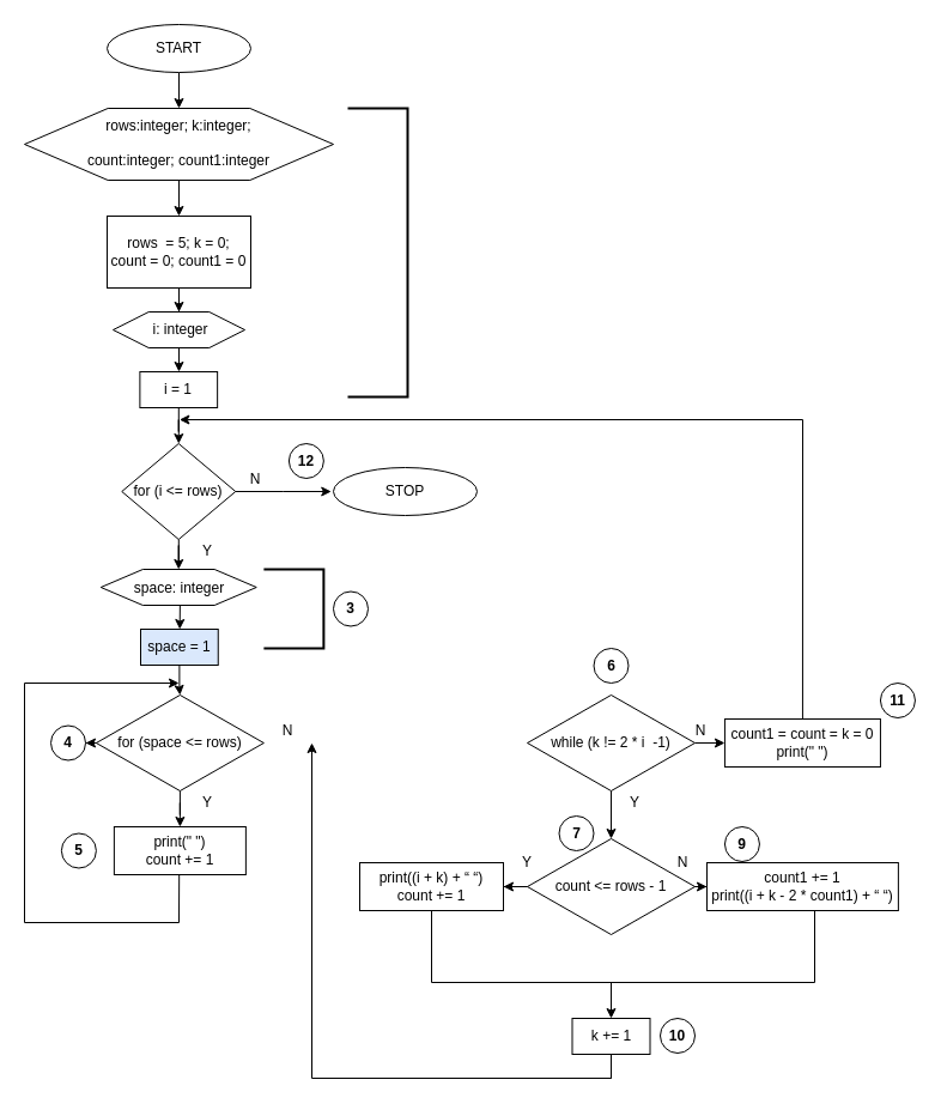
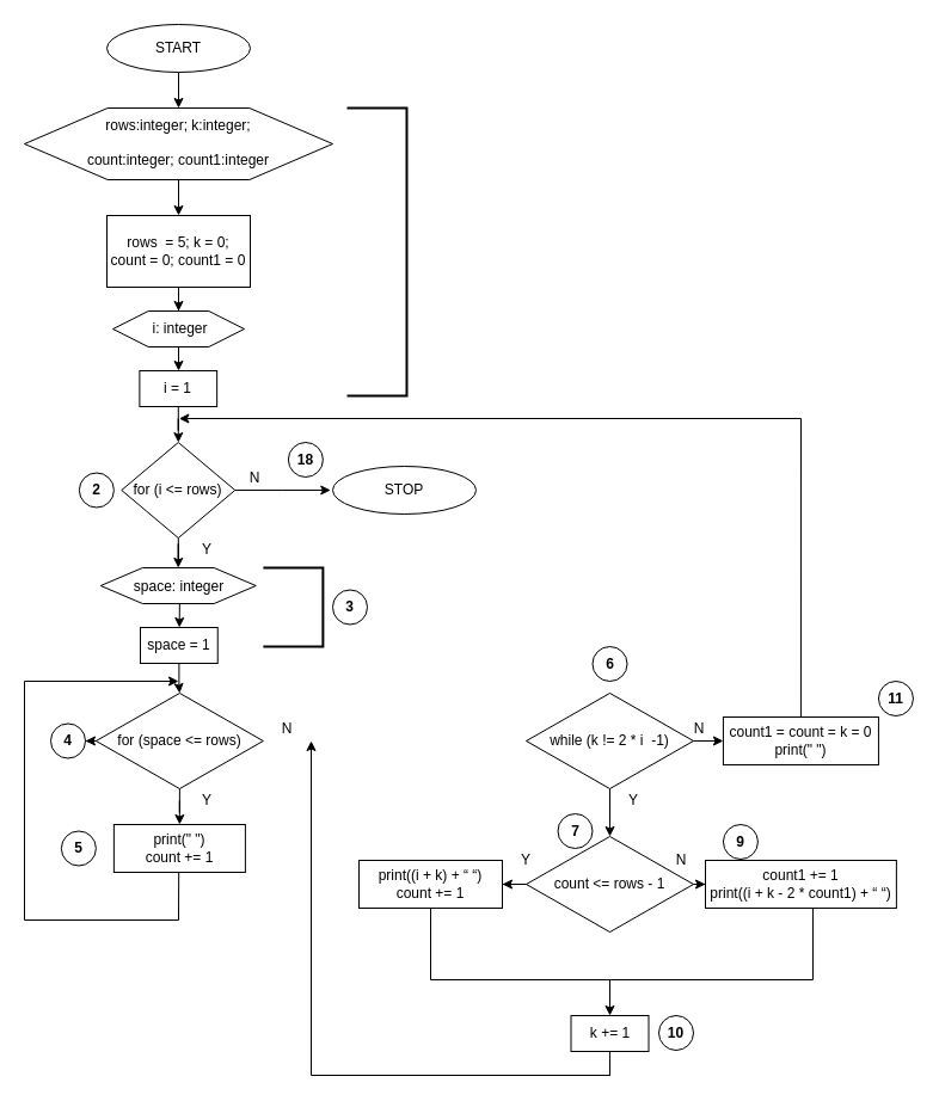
- <mxCell id="69" value="&lt;b&gt;12&lt;/b&gt;" style="ellipse;whiteSpace=wrap;html=1;aspect=fixed;" vertex="1" parent="1"><mxGeometry x="240.88" y="370" width="29" height="29" as="geometry" /></mxCell>
+ <mxCell id="69" value="&lt;b&gt;18&lt;/b&gt;" style="ellipse;whiteSpace=wrap;html=1;aspect=fixed;" vertex="1" parent="1"><mxGeometry x="240.88" y="370" width="29" height="29" as="geometry" /></mxCell>
+ <mxCell id="59" value="&lt;b&gt;2&lt;/b&gt;" style="ellipse;whiteSpace=wrap;html=1;aspect=fixed;" parent="1" vertex="1"><mxGeometry x="65.88" y="395.5" width="29" height="29" as="geometry" /></mxCell>
- <mxCell id="20" value="space = 1" style="rounded=0;whiteSpace=wrap;html=1;fillColor=#dae8fc;" parent="1" vertex="1"><mxGeometry x="117" y="525" width="64.75" height="30" as="geometry" /></mxCell>
+ <mxCell id="20" value="space = 1" style="rounded=0;whiteSpace=wrap;html=1;" parent="1" vertex="1"><mxGeometry x="117" y="525" width="64.75" height="30" as="geometry" /></mxCell>
